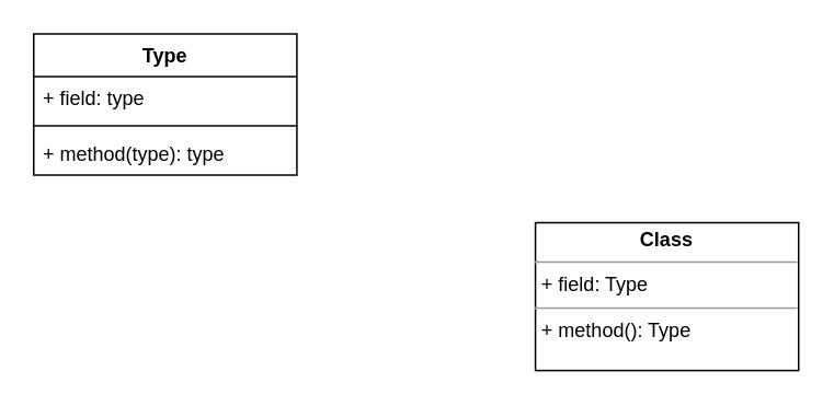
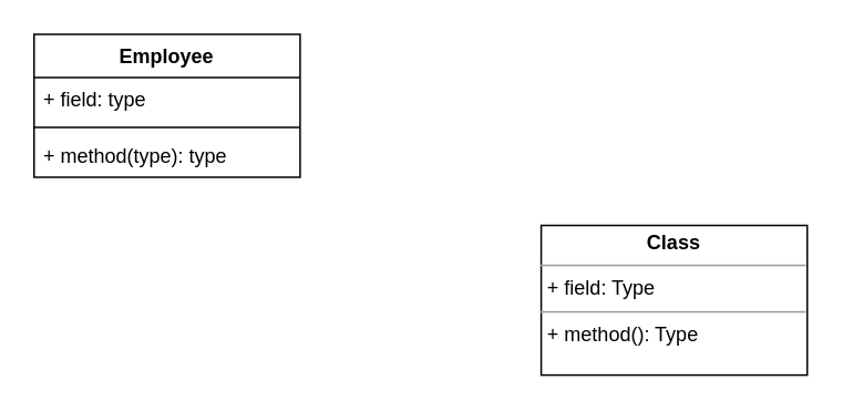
- <mxCell id="2" value="Type" style="swimlane;fontStyle=1;align=center;verticalAlign=top;childLayout=stackLayout;horizontal=1;startSize=26;horizontalStack=0;resizeParent=1;resizeParentMax=0;resizeLast=0;collapsible=1;marginBottom=0;" vertex="1" parent="1"><mxGeometry x="20" y="20" width="160" height="86" as="geometry" /></mxCell>
+ <mxCell id="2" value="Employee" style="swimlane;fontStyle=1;align=center;verticalAlign=top;childLayout=stackLayout;horizontal=1;startSize=26;horizontalStack=0;resizeParent=1;resizeParentMax=0;resizeLast=0;collapsible=1;marginBottom=0;" vertex="1" parent="1"><mxGeometry x="20" y="20" width="160" height="86" as="geometry" /></mxCell>
